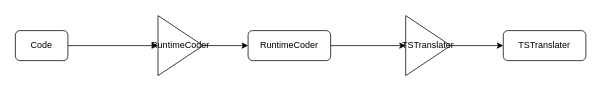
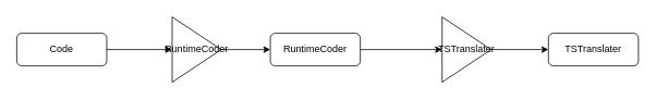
- <mxCell id="3" value="Code" style="rounded=1;whiteSpace=wrap;html=1;" vertex="1" parent="1"><mxGeometry x="20" y="40" width="70" height="40" as="geometry" /></mxCell>
+ <mxCell id="3" value="Code" style="rounded=1;whiteSpace=wrap;html=1;" vertex="1" parent="1"><mxGeometry x="20" y="40" width="110" height="40" as="geometry" /></mxCell>
